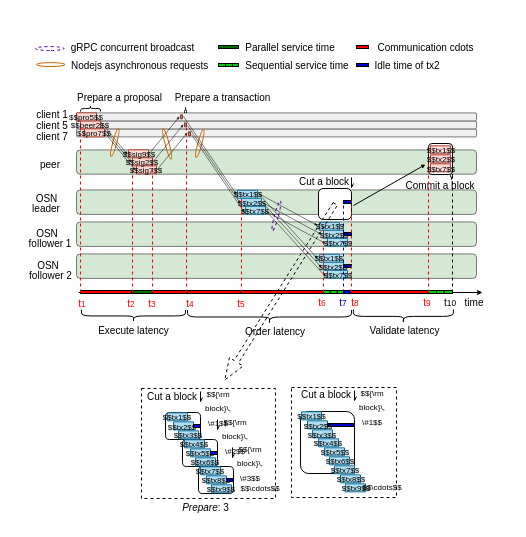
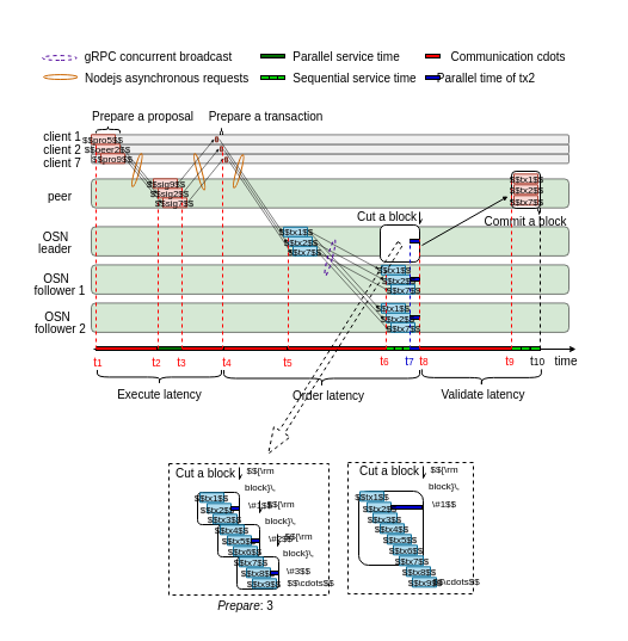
- <mxCell id="204" value="&lt;h6 style=&quot;&quot;&gt;&lt;font style=&quot;line-height: 0.2; font-weight: normal; font-size: 10px;&quot;&gt;Idle time of tx2&lt;/font&gt;&lt;/h6&gt;" style="text;html=1;strokeColor=none;fillColor=none;align=center;verticalAlign=middle;whiteSpace=wrap;rounded=0;shadow=0;" parent="1" vertex="1"><mxGeometry x="362.12" y="47" width="89.88" height="37" as="geometry" /></mxCell>
+ <mxCell id="204" value="&lt;h6 style=&quot;&quot;&gt;&lt;font style=&quot;line-height: 0.2; font-weight: normal; font-size: 10px;&quot;&gt;Parallel time of tx2&lt;/font&gt;&lt;/h6&gt;" style="text;html=1;strokeColor=none;fillColor=none;align=center;verticalAlign=middle;whiteSpace=wrap;rounded=0;shadow=0;" parent="1" vertex="1"><mxGeometry x="362.12" y="47" width="89.88" height="37" as="geometry" /></mxCell>
- <mxCell id="166" value="&lt;h6 style=&quot;&quot;&gt;&lt;font style=&quot;font-weight: normal; font-size: 10px;&quot;&gt;client 5&lt;/font&gt;&lt;/h6&gt;" style="text;html=1;strokeColor=none;fillColor=none;align=center;verticalAlign=middle;whiteSpace=wrap;rounded=0;shadow=0;" parent="1" vertex="1"><mxGeometry x="22.25" y="97" width="60" height="55" as="geometry" /></mxCell>
+ <mxCell id="166" value="&lt;h6 style=&quot;&quot;&gt;&lt;font style=&quot;font-weight: normal; font-size: 10px;&quot;&gt;client 2&lt;/font&gt;&lt;/h6&gt;" style="text;html=1;strokeColor=none;fillColor=none;align=center;verticalAlign=middle;whiteSpace=wrap;rounded=0;shadow=0;" parent="1" vertex="1"><mxGeometry x="22.25" y="97" width="60" height="55" as="geometry" /></mxCell>
- <mxCell id="169" value="&lt;font style=&quot;font-size: 8px;&quot;&gt;$$pro7$$&lt;/font&gt;" style="text;html=1;strokeColor=none;fillColor=none;align=center;verticalAlign=middle;whiteSpace=wrap;rounded=0;fontColor=#000000;shadow=0;" parent="1" vertex="1"><mxGeometry x="64.25" y="121" width="60" height="22" as="geometry" /></mxCell>
+ <mxCell id="169" value="&lt;font style=&quot;font-size: 8px;&quot;&gt;$$pro9$$&lt;/font&gt;" style="text;html=1;strokeColor=none;fillColor=none;align=center;verticalAlign=middle;whiteSpace=wrap;rounded=0;fontColor=#000000;shadow=0;" parent="1" vertex="1"><mxGeometry x="64.25" y="121" width="60" height="22" as="geometry" /></mxCell>
